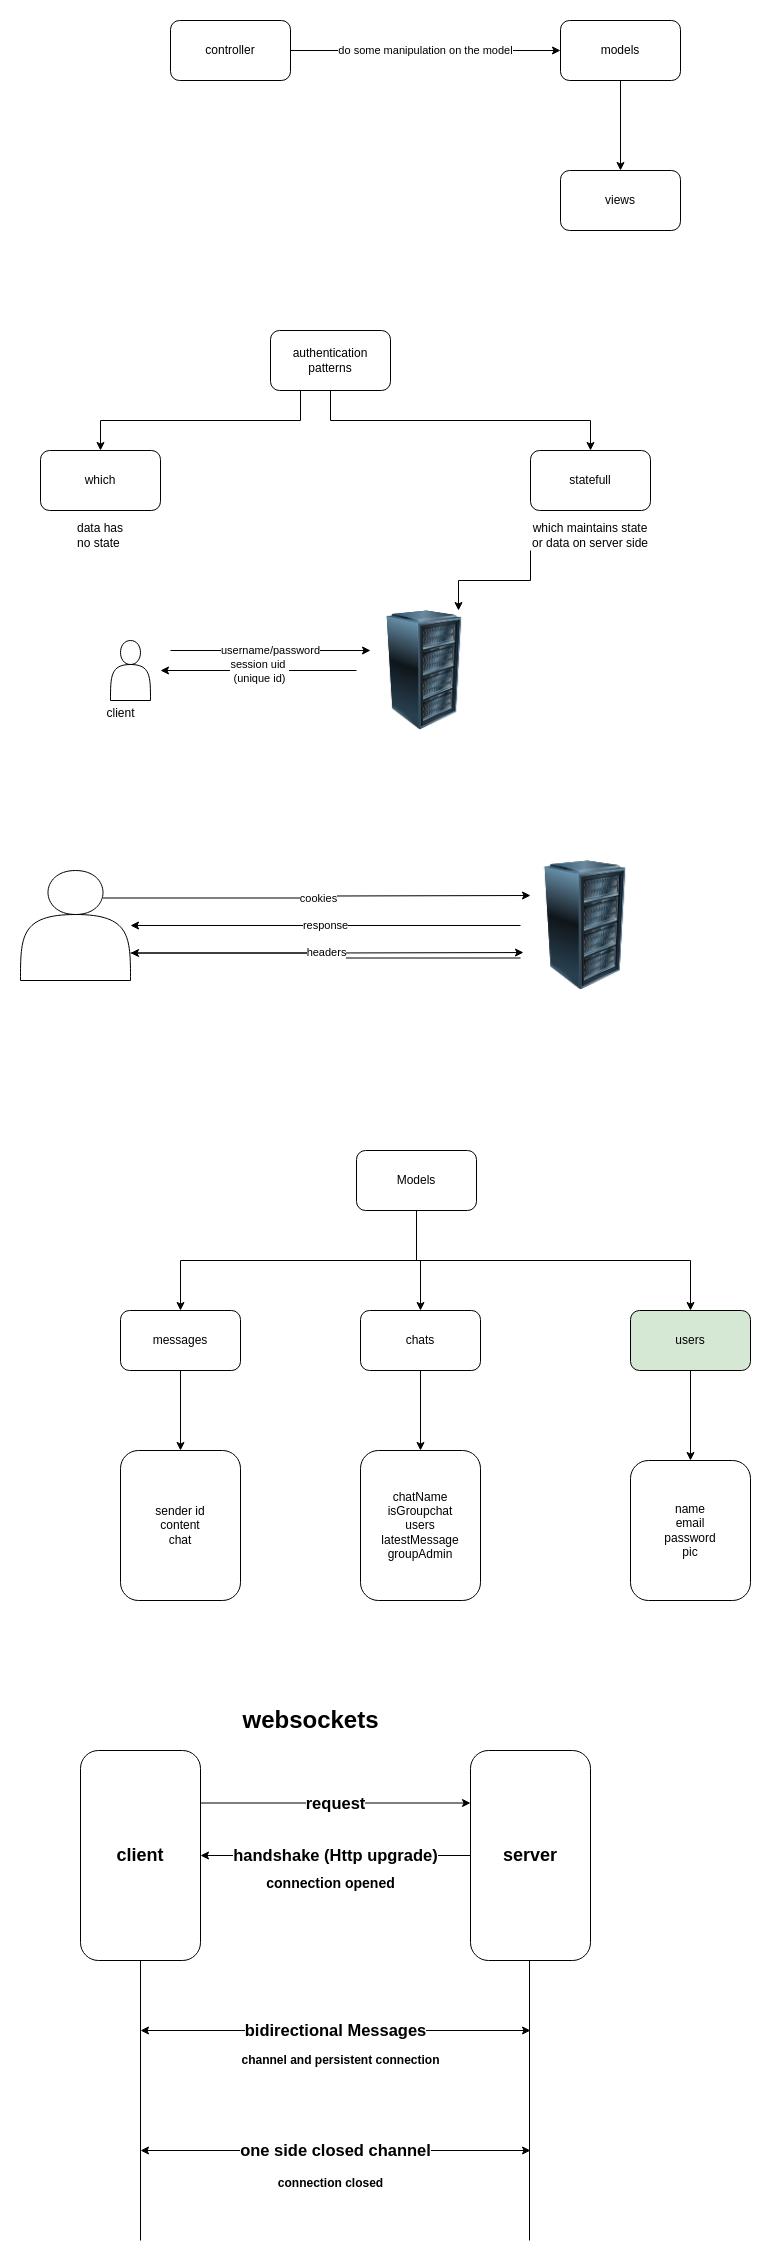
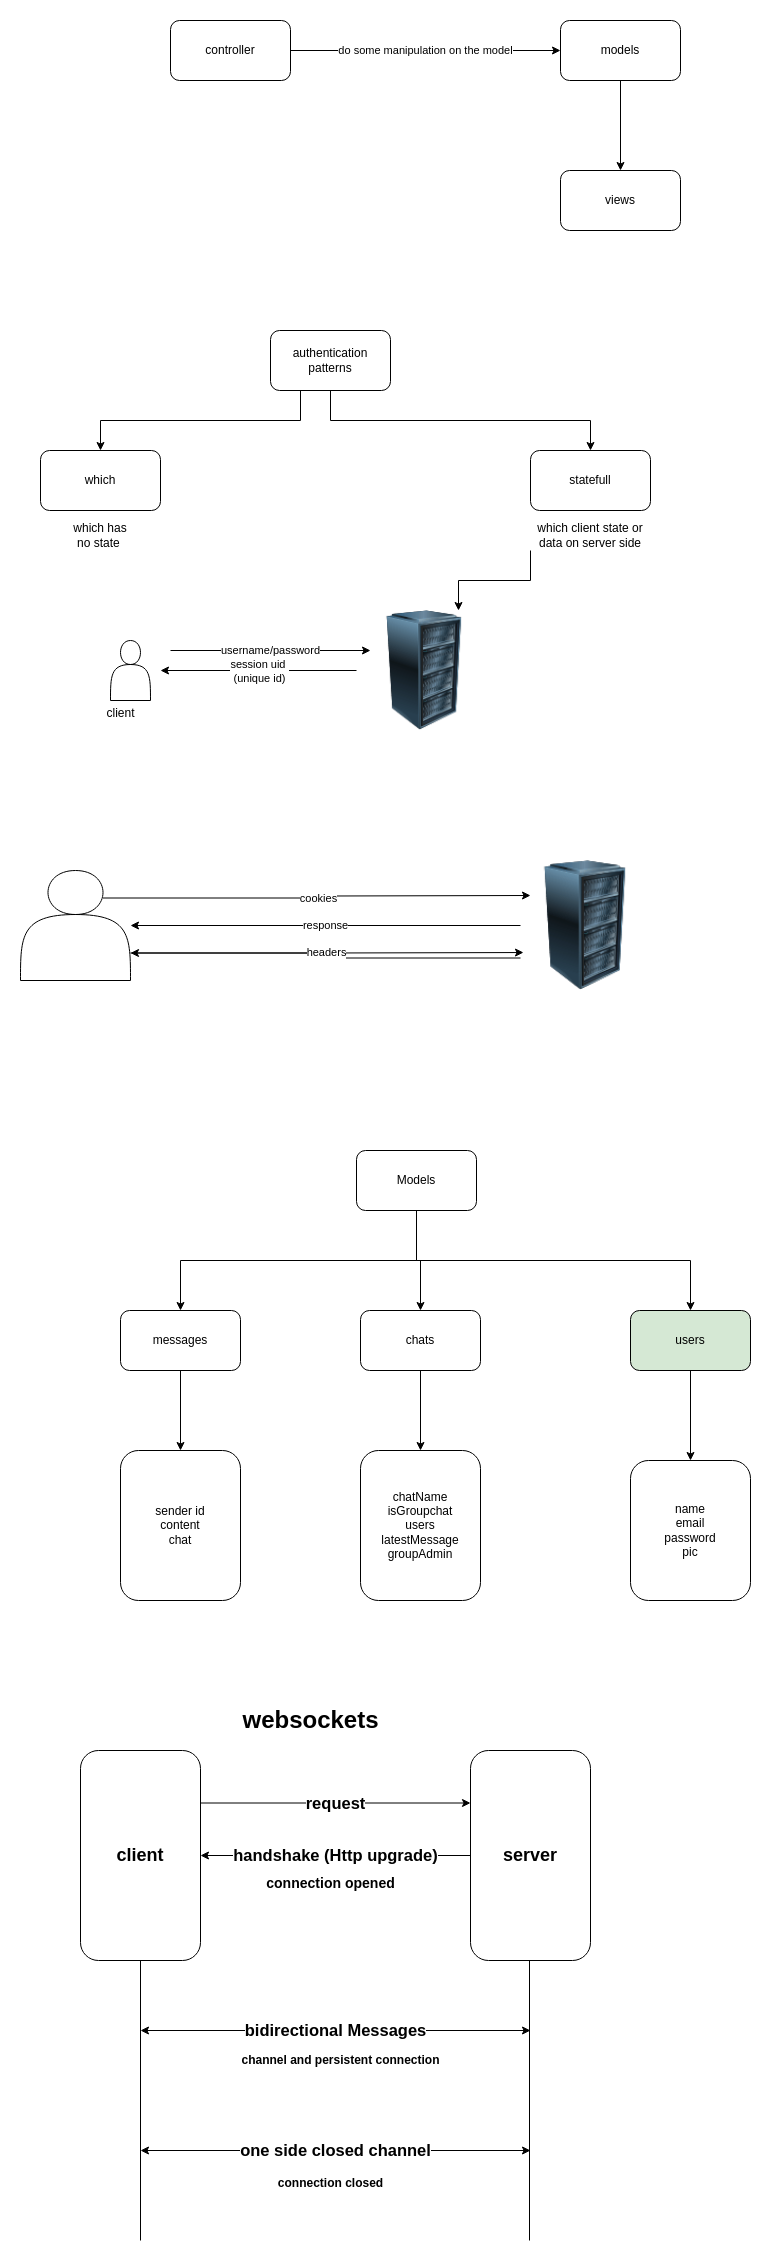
- <mxCell id="12" value="data has no state&amp;nbsp;" style="text;html=1;align=center;verticalAlign=middle;whiteSpace=wrap;rounded=0;" vertex="1" parent="1"><mxGeometry x="70" y="520" width="60" height="30" as="geometry" /></mxCell>
+ <mxCell id="12" value="which has no state&amp;nbsp;" style="text;html=1;align=center;verticalAlign=middle;whiteSpace=wrap;rounded=0;" vertex="1" parent="1"><mxGeometry x="70" y="520" width="60" height="30" as="geometry" /></mxCell>
- <mxCell id="14" value="which maintains state or data on server side" style="text;html=1;align=center;verticalAlign=middle;whiteSpace=wrap;rounded=0;" vertex="1" parent="1"><mxGeometry x="530" y="520" width="120" height="30" as="geometry" /></mxCell>
+ <mxCell id="14" value="which client state or data on server side" style="text;html=1;align=center;verticalAlign=middle;whiteSpace=wrap;rounded=0;" vertex="1" parent="1"><mxGeometry x="530" y="520" width="120" height="30" as="geometry" /></mxCell>
